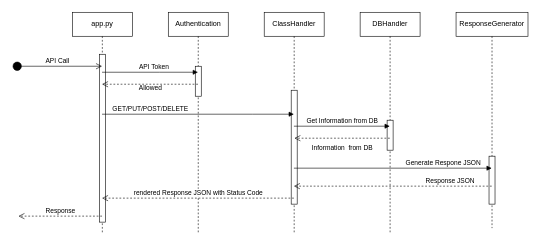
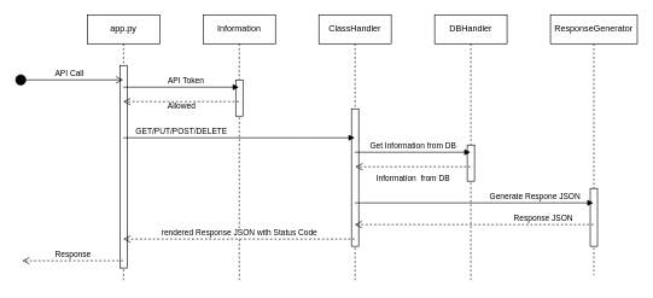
- <mxCell id="9" value="Authentication" style="shape=umlLifeline;perimeter=lifelinePerimeter;whiteSpace=wrap;html=1;container=1;dropTarget=0;collapsible=0;recursiveResize=0;outlineConnect=0;portConstraint=eastwest;newEdgeStyle={&quot;curved&quot;:0,&quot;rounded&quot;:0};" vertex="1" parent="1"><mxGeometry x="280" y="20" width="100" height="370" as="geometry" /></mxCell>
+ <mxCell id="9" value="Information" style="shape=umlLifeline;perimeter=lifelinePerimeter;whiteSpace=wrap;html=1;container=1;dropTarget=0;collapsible=0;recursiveResize=0;outlineConnect=0;portConstraint=eastwest;newEdgeStyle={&quot;curved&quot;:0,&quot;rounded&quot;:0};" vertex="1" parent="1"><mxGeometry x="280" y="20" width="100" height="370" as="geometry" /></mxCell>
